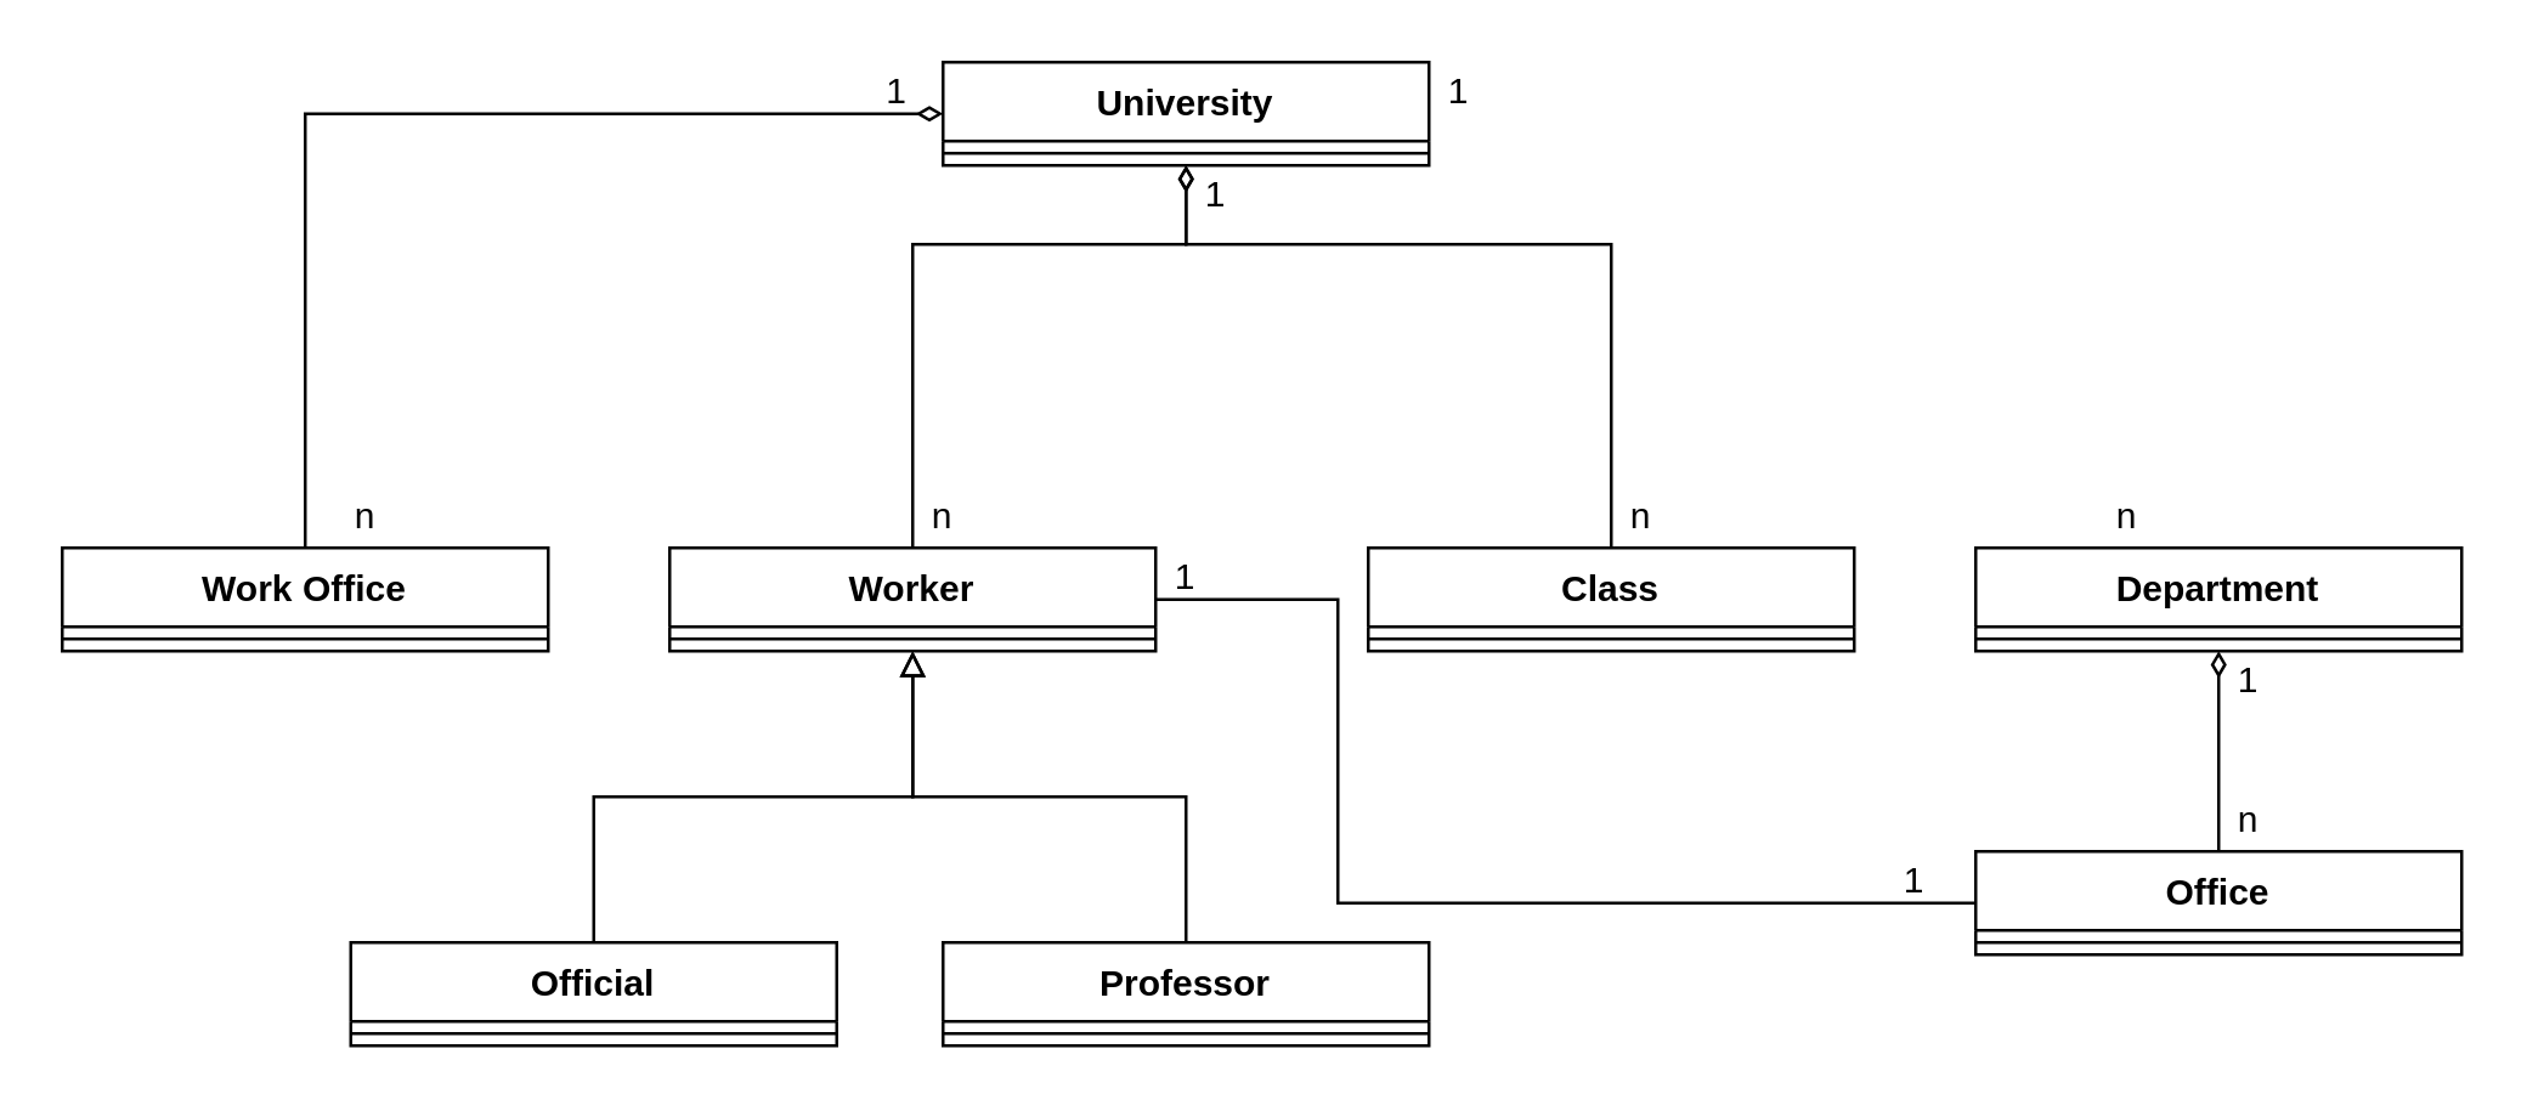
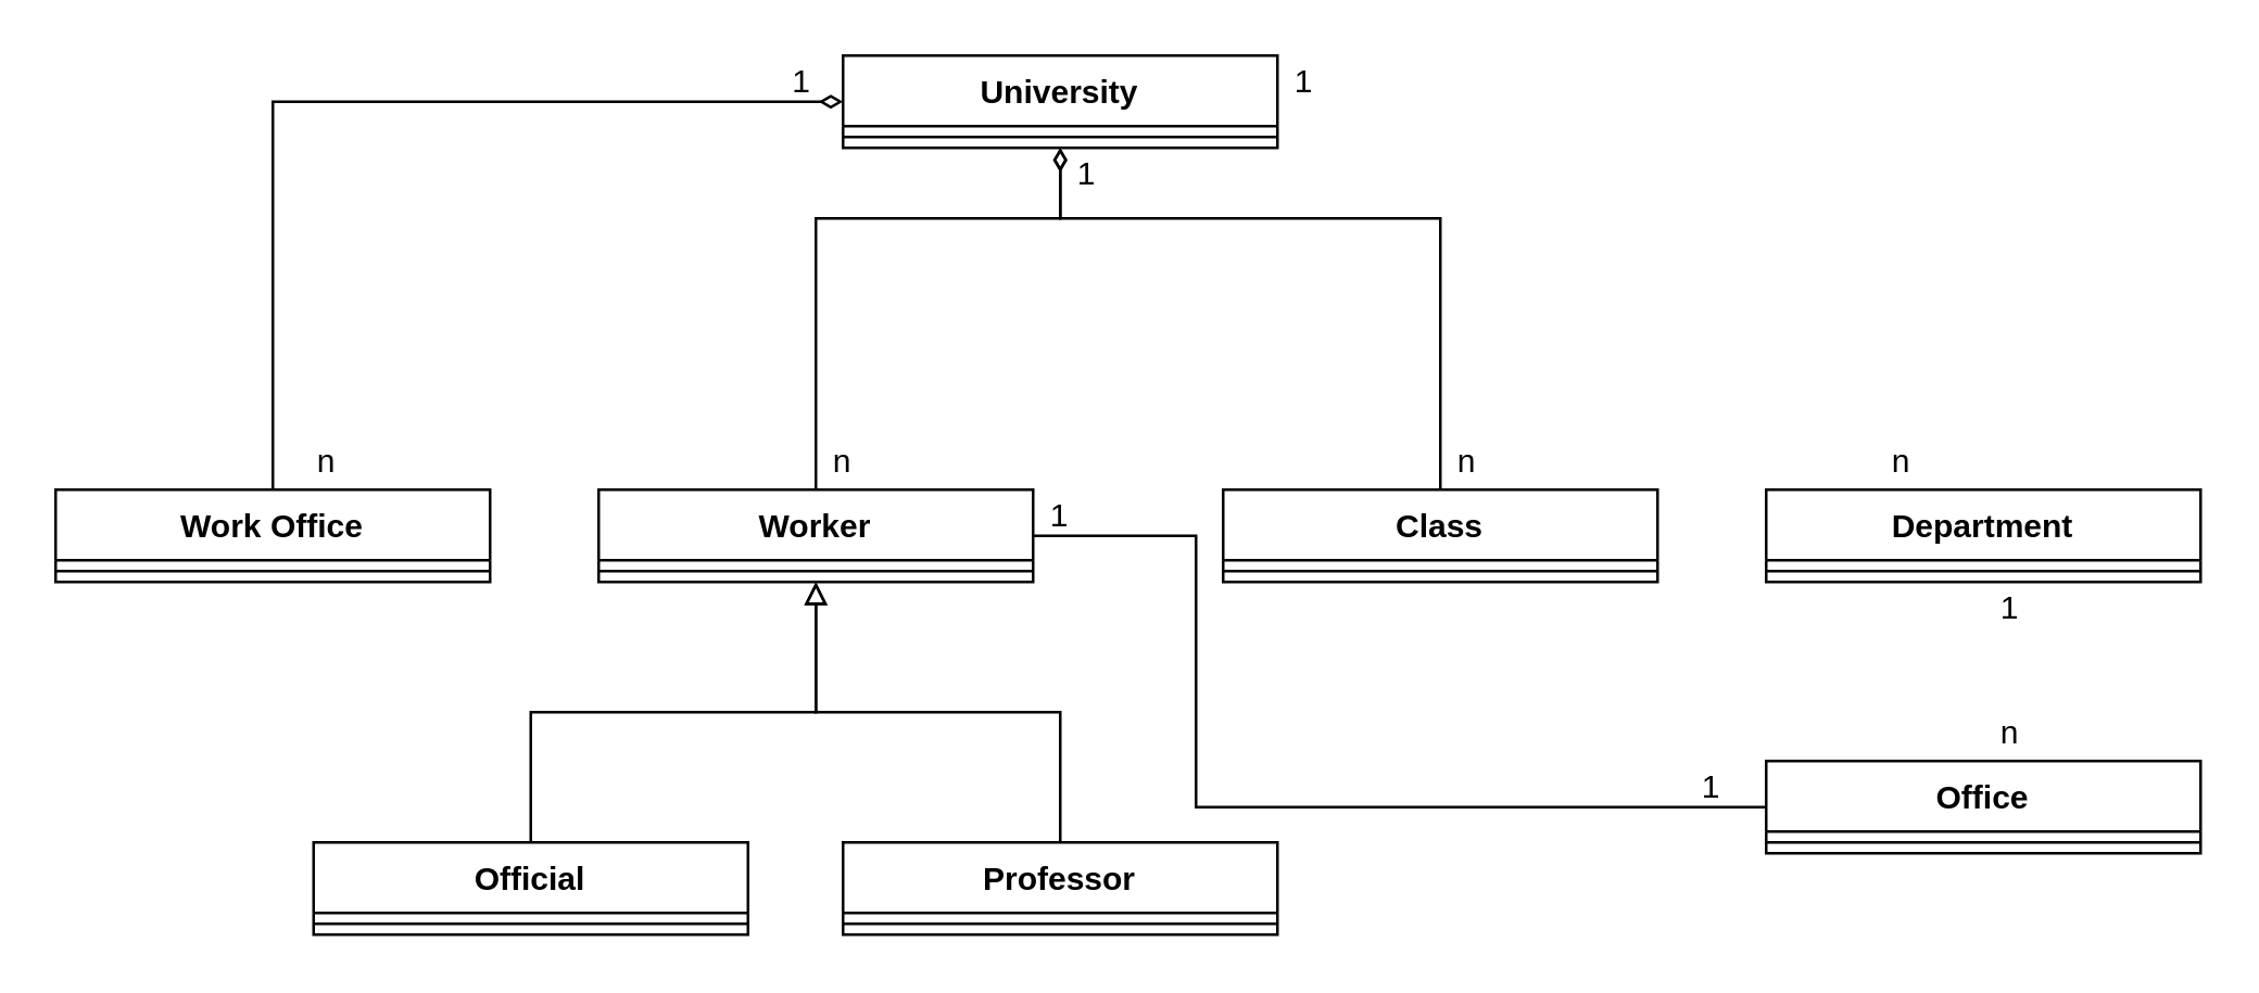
- <mxCell id="22" style="edgeStyle=orthogonalEdgeStyle;rounded=0;orthogonalLoop=1;jettySize=auto;html=1;entryX=0.5;entryY=1;entryDx=0;entryDy=0;startArrow=none;startFill=0;endArrow=diamondThin;endFill=0;" edge="1" parent="1" source="23" target="14"><mxGeometry relative="1" as="geometry" /></mxCell>
